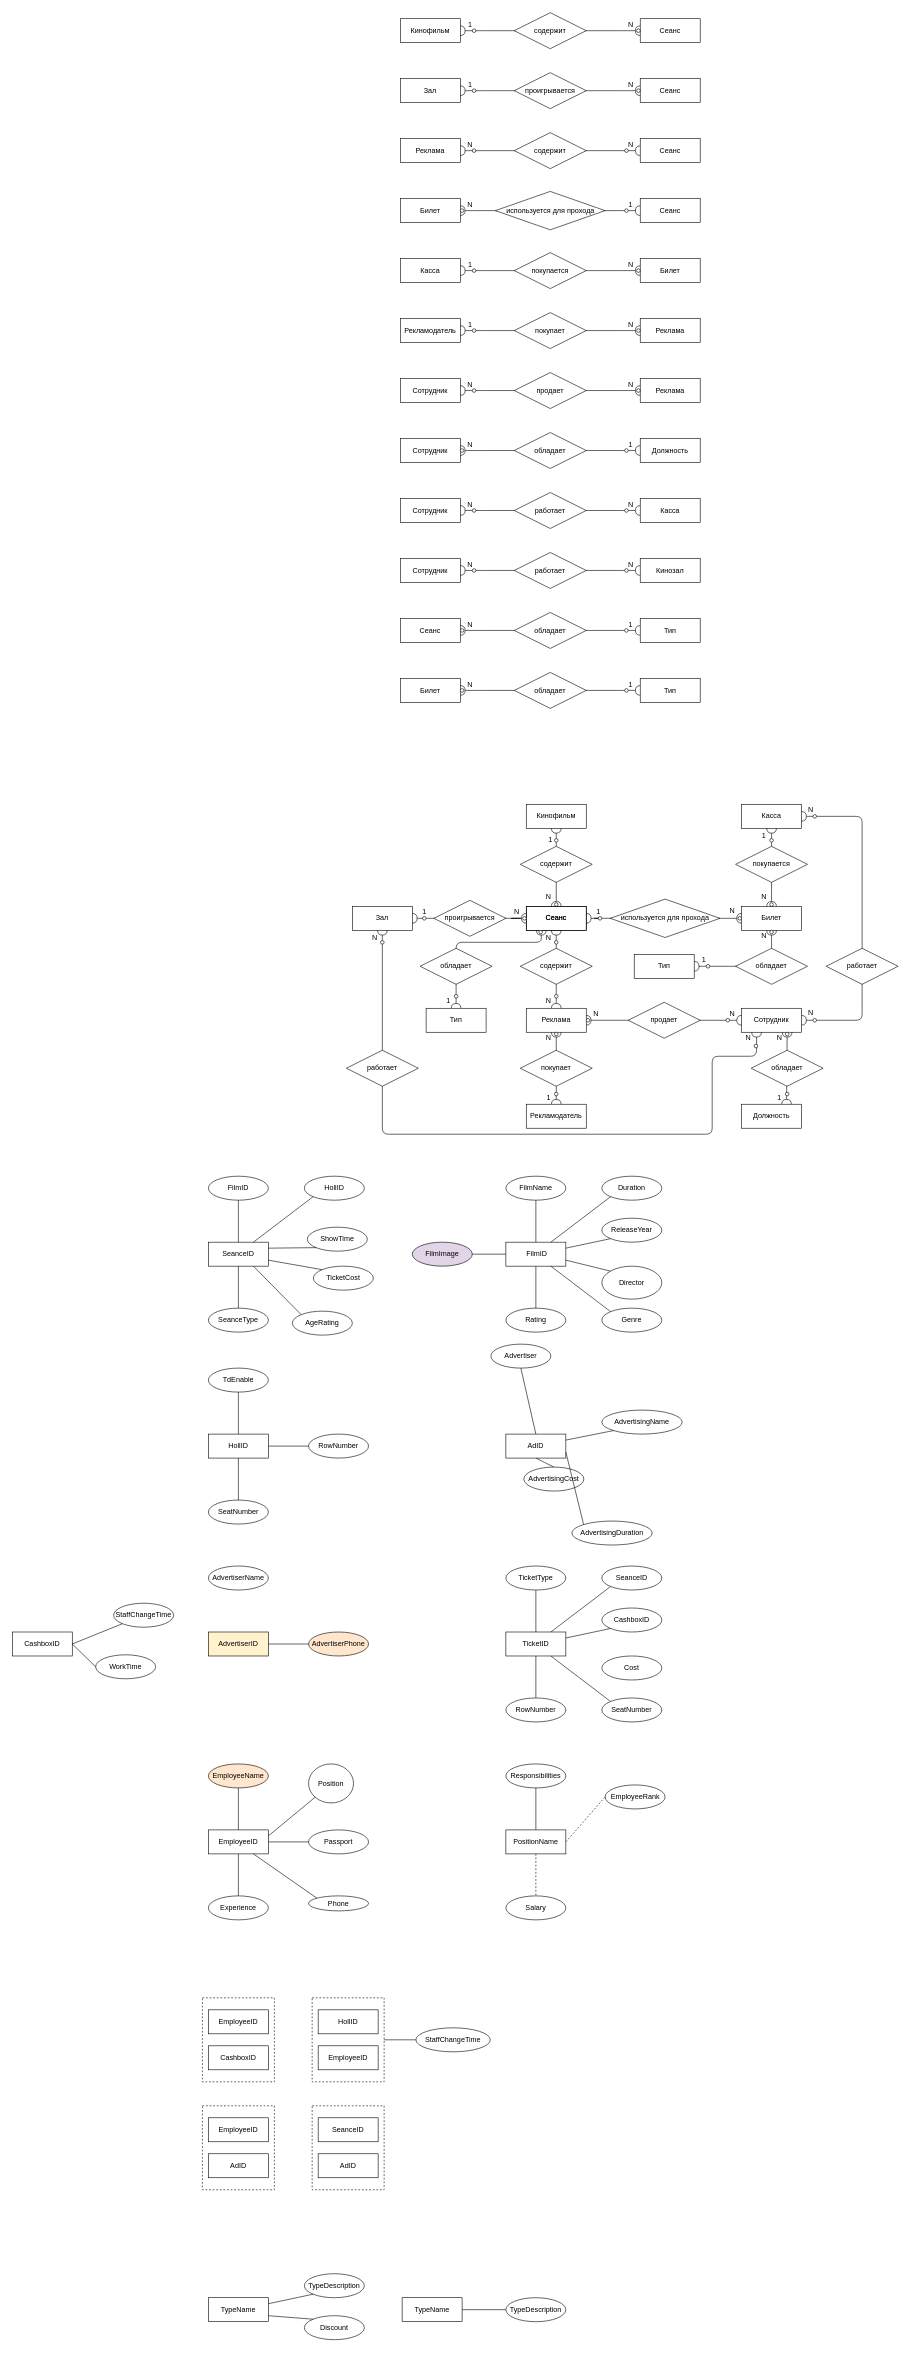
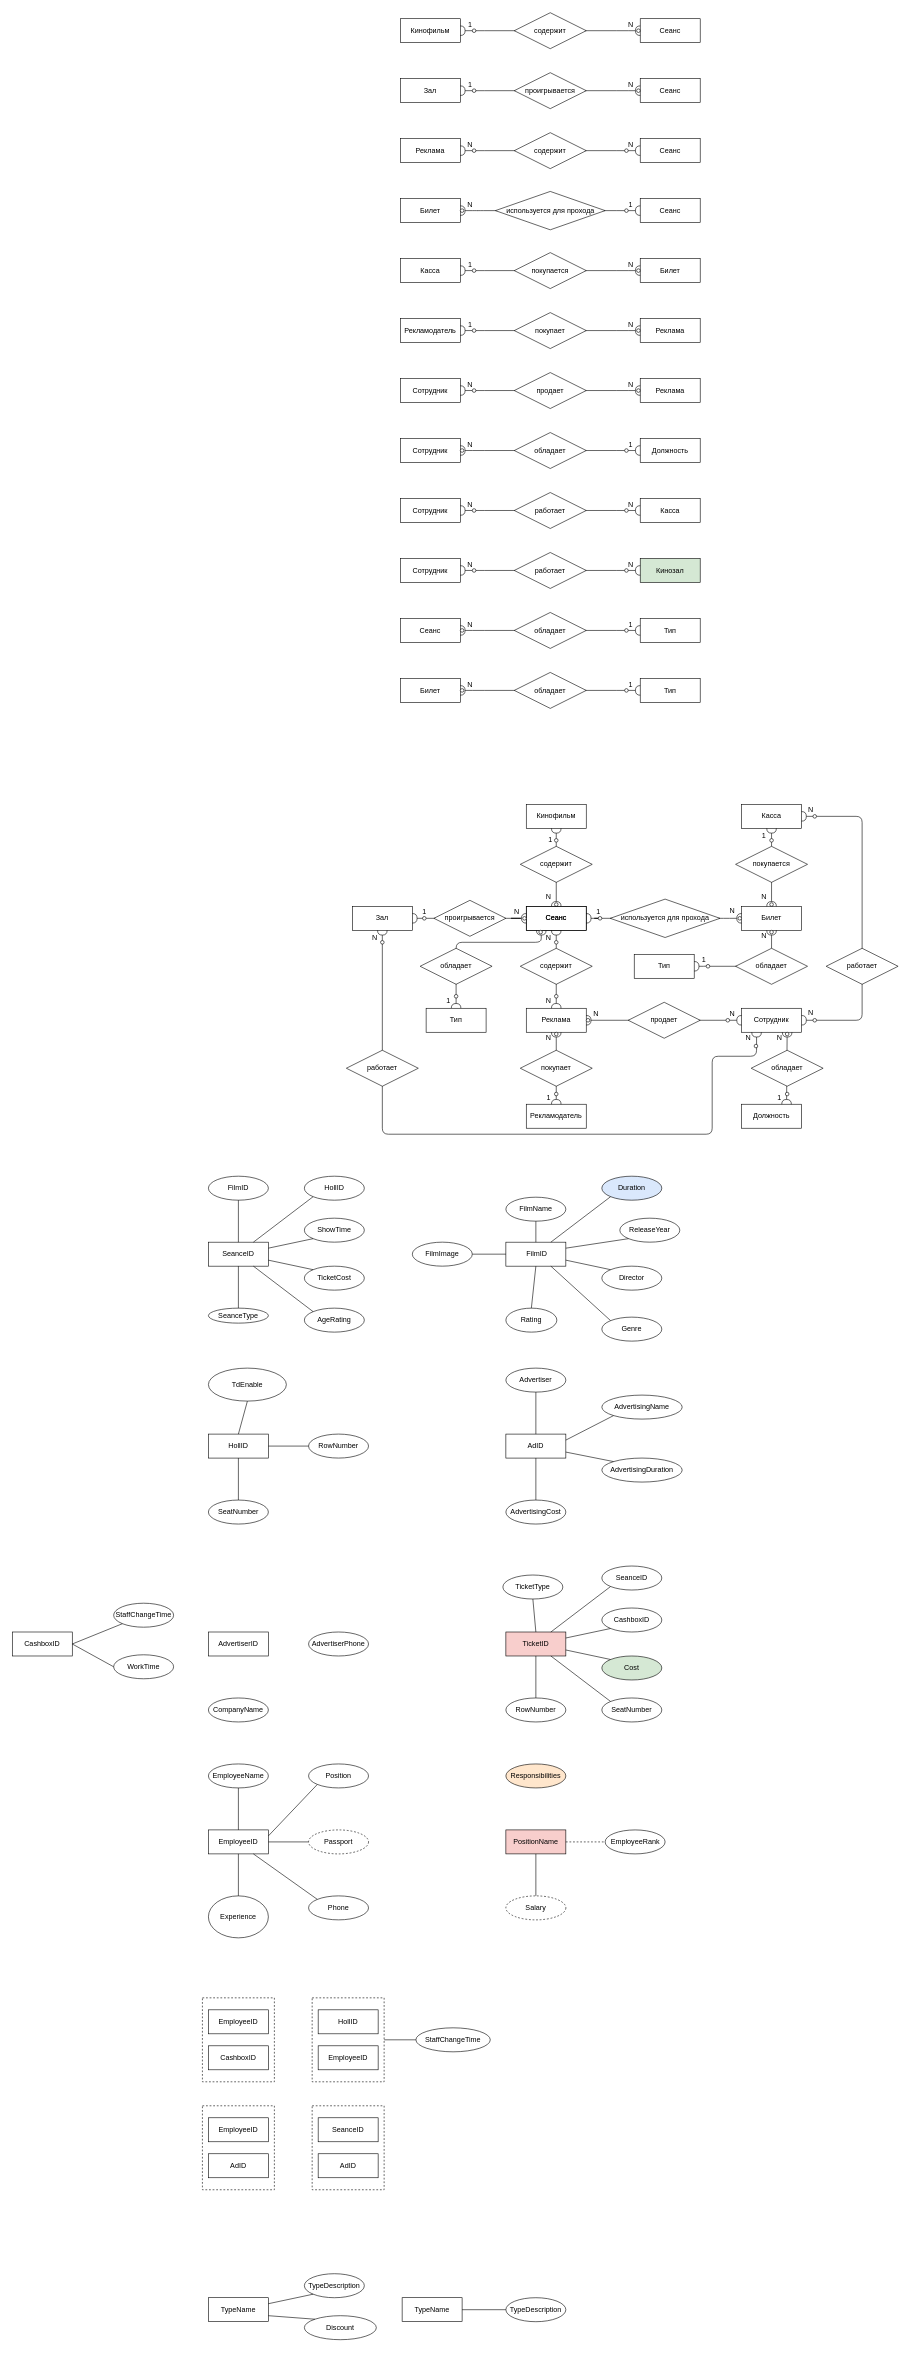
- <mxCell id="73" value="Кинозал" style="whiteSpace=wrap;html=1;align=center;" parent="1" vertex="1"><mxGeometry x="1067" y="930" width="100" height="40" as="geometry" /></mxCell>
+ <mxCell id="73" value="Кинозал" style="whiteSpace=wrap;html=1;align=center;fillColor=#d5e8d4;" parent="1" vertex="1"><mxGeometry x="1067" y="930" width="100" height="40" as="geometry" /></mxCell>
- <mxCell id="205" value="FilmName" style="ellipse;whiteSpace=wrap;html=1;align=center;" parent="1" vertex="1"><mxGeometry x="843" y="1960" width="100" height="40" as="geometry" /></mxCell>
+ <mxCell id="205" value="FilmName" style="ellipse;whiteSpace=wrap;html=1;align=center;" parent="1" vertex="1"><mxGeometry x="843" y="1995" width="100" height="40" as="geometry" /></mxCell>
- <mxCell id="206" value="Duration" style="ellipse;whiteSpace=wrap;html=1;align=center;" parent="1" vertex="1"><mxGeometry x="1003" y="1960" width="100" height="40" as="geometry" /></mxCell>
+ <mxCell id="206" value="Duration" style="ellipse;whiteSpace=wrap;html=1;align=center;fillColor=#dae8fc;" parent="1" vertex="1"><mxGeometry x="1003" y="1960" width="100" height="40" as="geometry" /></mxCell>
- <mxCell id="207" value="ReleaseYear" style="ellipse;whiteSpace=wrap;html=1;align=center;" parent="1" vertex="1"><mxGeometry x="1003" y="2030" width="100" height="40" as="geometry" /></mxCell>
+ <mxCell id="207" value="ReleaseYear" style="ellipse;whiteSpace=wrap;html=1;align=center;" parent="1" vertex="1"><mxGeometry x="1033" y="2030" width="100" height="40" as="geometry" /></mxCell>
- <mxCell id="194" value="ShowTime" style="ellipse;whiteSpace=wrap;html=1;align=center;" parent="1" vertex="1"><mxGeometry x="512" y="2045" width="100" height="40" as="geometry" /></mxCell>
+ <mxCell id="194" value="ShowTime" style="ellipse;whiteSpace=wrap;html=1;align=center;" parent="1" vertex="1"><mxGeometry x="507" y="2030" width="100" height="40" as="geometry" /></mxCell>
- <mxCell id="217" value="FilmImage" style="ellipse;whiteSpace=wrap;html=1;align=center;fillColor=#e1d5e7;" parent="1" vertex="1"><mxGeometry x="687" y="2070" width="100" height="40" as="geometry" /></mxCell>
+ <mxCell id="217" value="FilmImage" style="ellipse;whiteSpace=wrap;html=1;align=center;" parent="1" vertex="1"><mxGeometry x="687" y="2070" width="100" height="40" as="geometry" /></mxCell>
- <mxCell id="197" value="TicketCost" style="ellipse;whiteSpace=wrap;html=1;align=center;" parent="1" vertex="1"><mxGeometry x="522" y="2110" width="100" height="40" as="geometry" /></mxCell>
+ <mxCell id="197" value="TicketCost" style="ellipse;whiteSpace=wrap;html=1;align=center;" parent="1" vertex="1"><mxGeometry x="507" y="2110" width="100" height="40" as="geometry" /></mxCell>
- <mxCell id="210" value="Director" style="ellipse;whiteSpace=wrap;html=1;align=center;" parent="1" vertex="1"><mxGeometry x="1003" y="2110" width="100" height="55" as="geometry" /></mxCell>
+ <mxCell id="210" value="Director" style="ellipse;whiteSpace=wrap;html=1;align=center;" parent="1" vertex="1"><mxGeometry x="1003" y="2110" width="100" height="40" as="geometry" /></mxCell>
- <mxCell id="196" value="SeanceType" style="ellipse;whiteSpace=wrap;html=1;align=center;" parent="1" vertex="1"><mxGeometry x="347" y="2180" width="100" height="40" as="geometry" /></mxCell>
+ <mxCell id="196" value="SeanceType" style="ellipse;whiteSpace=wrap;html=1;align=center;" parent="1" vertex="1"><mxGeometry x="347" y="2180" width="100" height="25" as="geometry" /></mxCell>
- <mxCell id="209" value="Rating" style="ellipse;whiteSpace=wrap;html=1;align=center;" parent="1" vertex="1"><mxGeometry x="843" y="2180" width="100" height="40" as="geometry" /></mxCell>
+ <mxCell id="209" value="Rating" style="ellipse;whiteSpace=wrap;html=1;align=center;" parent="1" vertex="1"><mxGeometry x="843" y="2180" width="85" height="40" as="geometry" /></mxCell>
- <mxCell id="208" value="Genre" style="ellipse;whiteSpace=wrap;html=1;align=center;" parent="1" vertex="1"><mxGeometry x="1003" y="2180" width="100" height="40" as="geometry" /></mxCell>
+ <mxCell id="208" value="Genre" style="ellipse;whiteSpace=wrap;html=1;align=center;" parent="1" vertex="1"><mxGeometry x="1003" y="2195" width="100" height="40" as="geometry" /></mxCell>
- <mxCell id="195" value="AgeRating" style="ellipse;whiteSpace=wrap;html=1;align=center;" parent="1" vertex="1"><mxGeometry x="487" y="2185" width="100" height="40" as="geometry" /></mxCell>
+ <mxCell id="195" value="AgeRating" style="ellipse;whiteSpace=wrap;html=1;align=center;" parent="1" vertex="1"><mxGeometry x="507" y="2180" width="100" height="40" as="geometry" /></mxCell>
- <mxCell id="227" value="Advertiser" style="ellipse;whiteSpace=wrap;html=1;align=center;" parent="1" vertex="1"><mxGeometry x="818" y="2240" width="100" height="40" as="geometry" /></mxCell>
+ <mxCell id="227" value="Advertiser" style="ellipse;whiteSpace=wrap;html=1;align=center;" parent="1" vertex="1"><mxGeometry x="843" y="2280" width="100" height="40" as="geometry" /></mxCell>
- <mxCell id="220" value="TdEnable" style="ellipse;whiteSpace=wrap;html=1;align=center;" parent="1" vertex="1"><mxGeometry x="347" y="2280" width="100" height="40" as="geometry" /></mxCell>
+ <mxCell id="220" value="TdEnable" style="ellipse;whiteSpace=wrap;html=1;align=center;" parent="1" vertex="1"><mxGeometry x="347" y="2280" width="130" height="55" as="geometry" /></mxCell>
- <mxCell id="228" value="AdvertisingName" style="ellipse;whiteSpace=wrap;html=1;align=center;" parent="1" vertex="1"><mxGeometry x="1003" y="2350" width="134" height="40" as="geometry" /></mxCell>
+ <mxCell id="228" value="AdvertisingName" style="ellipse;whiteSpace=wrap;html=1;align=center;" parent="1" vertex="1"><mxGeometry x="1003" y="2325" width="134" height="40" as="geometry" /></mxCell>
- <mxCell id="229" value="AdvertisingCost" style="ellipse;whiteSpace=wrap;html=1;align=center;" parent="1" vertex="1"><mxGeometry x="873" y="2445" width="100" height="40" as="geometry" /></mxCell>
+ <mxCell id="229" value="AdvertisingCost" style="ellipse;whiteSpace=wrap;html=1;align=center;" parent="1" vertex="1"><mxGeometry x="843" y="2500" width="100" height="40" as="geometry" /></mxCell>
- <mxCell id="230" value="AdvertisingDuration" style="ellipse;whiteSpace=wrap;html=1;align=center;" parent="1" vertex="1"><mxGeometry x="953" y="2535" width="134" height="40" as="geometry" /></mxCell>
+ <mxCell id="230" value="AdvertisingDuration" style="ellipse;whiteSpace=wrap;html=1;align=center;" parent="1" vertex="1"><mxGeometry x="1003" y="2430" width="134" height="40" as="geometry" /></mxCell>
- <mxCell id="236" value="AdvertiserName" style="ellipse;whiteSpace=wrap;html=1;align=center;" parent="1" vertex="1"><mxGeometry x="347" y="2610" width="100" height="40" as="geometry" /></mxCell>
- <mxCell id="241" value="TicketType" style="ellipse;whiteSpace=wrap;html=1;align=center;" parent="1" vertex="1"><mxGeometry x="843" y="2610" width="100" height="40" as="geometry" /></mxCell>
+ <mxCell id="241" value="TicketType" style="ellipse;whiteSpace=wrap;html=1;align=center;" parent="1" vertex="1"><mxGeometry x="838" y="2625" width="100" height="40" as="geometry" /></mxCell>
- <mxCell id="235" value="AdvertiserID" style="whiteSpace=wrap;html=1;align=center;fillColor=#fff2cc;" parent="1" vertex="1"><mxGeometry x="347" y="2720" width="100" height="40" as="geometry" /></mxCell>
+ <mxCell id="235" value="AdvertiserID" style="whiteSpace=wrap;html=1;align=center;" parent="1" vertex="1"><mxGeometry x="347" y="2720" width="100" height="40" as="geometry" /></mxCell>
- <mxCell id="239" value="" style="endArrow=none;html=1;rounded=0;exitX=1;exitY=0.5;exitDx=0;exitDy=0;entryX=0;entryY=0.5;entryDx=0;entryDy=0;" parent="1" source="235" target="237" edge="1"><mxGeometry relative="1" as="geometry"><mxPoint x="417" y="2740" as="sourcePoint" /><mxPoint x="417" y="2670" as="targetPoint" /></mxGeometry></mxCell>
- <mxCell id="237" value="AdvertiserPhone" style="ellipse;whiteSpace=wrap;html=1;align=center;fillColor=#ffe6cc;" parent="1" vertex="1"><mxGeometry x="514" y="2720" width="100" height="40" as="geometry" /></mxCell>
+ <mxCell id="237" value="AdvertiserPhone" style="ellipse;whiteSpace=wrap;html=1;align=center;" parent="1" vertex="1"><mxGeometry x="514" y="2720" width="100" height="40" as="geometry" /></mxCell>
- <mxCell id="240" value="TicketID" style="whiteSpace=wrap;html=1;align=center;" parent="1" vertex="1"><mxGeometry x="843" y="2720" width="100" height="40" as="geometry" /></mxCell>
+ <mxCell id="240" value="TicketID" style="whiteSpace=wrap;html=1;align=center;fillColor=#f8cecc;" parent="1" vertex="1"><mxGeometry x="843" y="2720" width="100" height="40" as="geometry" /></mxCell>
+ <mxCell id="250" value="" style="endArrow=none;html=1;rounded=0;exitX=1;exitY=0.75;exitDx=0;exitDy=0;entryX=0;entryY=0;entryDx=0;entryDy=0;" parent="1" source="240" target="246" edge="1"><mxGeometry relative="1" as="geometry"><mxPoint x="923" y="2750" as="sourcePoint" /><mxPoint x="923" y="2680" as="targetPoint" /></mxGeometry></mxCell>
- <mxCell id="294" value="WorkTime" style="ellipse;whiteSpace=wrap;html=1;align=center;" vertex="1" parent="1"><mxGeometry x="159" y="2758" width="100" height="40" as="geometry" /></mxCell>
+ <mxCell id="294" value="WorkTime" style="ellipse;whiteSpace=wrap;html=1;align=center;" vertex="1" parent="1"><mxGeometry x="189" y="2758" width="100" height="40" as="geometry" /></mxCell>
- <mxCell id="246" value="Cost" style="ellipse;whiteSpace=wrap;html=1;align=center;" parent="1" vertex="1"><mxGeometry x="1003" y="2760" width="100" height="40" as="geometry" /></mxCell>
+ <mxCell id="246" value="Cost" style="ellipse;whiteSpace=wrap;html=1;align=center;fillColor=#d5e8d4;" parent="1" vertex="1"><mxGeometry x="1003" y="2760" width="100" height="40" as="geometry" /></mxCell>
+ <mxCell id="238" value="CompanyName" style="ellipse;whiteSpace=wrap;html=1;align=center;" parent="1" vertex="1"><mxGeometry x="347" y="2830" width="100" height="40" as="geometry" /></mxCell>
- <mxCell id="254" value="EmployeeName" style="ellipse;whiteSpace=wrap;html=1;align=center;fillColor=#ffe6cc;" parent="1" vertex="1"><mxGeometry x="347" y="2940" width="100" height="40" as="geometry" /></mxCell>
+ <mxCell id="254" value="EmployeeName" style="ellipse;whiteSpace=wrap;html=1;align=center;" parent="1" vertex="1"><mxGeometry x="347" y="2940" width="100" height="40" as="geometry" /></mxCell>
- <mxCell id="265" value="Responsibilities" style="ellipse;whiteSpace=wrap;html=1;align=center;" parent="1" vertex="1"><mxGeometry x="843" y="2940" width="100" height="40" as="geometry" /></mxCell>
+ <mxCell id="265" value="Responsibilities" style="ellipse;whiteSpace=wrap;html=1;align=center;fillColor=#ffe6cc;" parent="1" vertex="1"><mxGeometry x="843" y="2940" width="100" height="40" as="geometry" /></mxCell>
- <mxCell id="255" value="Position" style="ellipse;whiteSpace=wrap;html=1;align=center;" parent="1" vertex="1"><mxGeometry x="514" y="2940" width="75" height="65" as="geometry" /></mxCell>
+ <mxCell id="255" value="Position" style="ellipse;whiteSpace=wrap;html=1;align=center;" parent="1" vertex="1"><mxGeometry x="514" y="2940" width="100" height="40" as="geometry" /></mxCell>
- <mxCell id="266" value="EmployeeRank" style="ellipse;whiteSpace=wrap;html=1;align=center;" parent="1" vertex="1"><mxGeometry x="1008.5" y="2975" width="100" height="40" as="geometry" /></mxCell>
+ <mxCell id="266" value="EmployeeRank" style="ellipse;whiteSpace=wrap;html=1;align=center;" parent="1" vertex="1"><mxGeometry x="1008.5" y="3050" width="100" height="40" as="geometry" /></mxCell>
- <mxCell id="268" value="" style="endArrow=none;html=1;rounded=0;exitX=0.5;exitY=0;exitDx=0;exitDy=0;entryX=0.5;entryY=1;entryDx=0;entryDy=0;" parent="1" source="264" target="265" edge="1"><mxGeometry relative="1" as="geometry"><mxPoint x="1043" y="3070" as="sourcePoint" /><mxPoint x="1203" y="3070" as="targetPoint" /></mxGeometry></mxCell>
- <mxCell id="258" value="Passport" style="ellipse;whiteSpace=wrap;html=1;align=center;" parent="1" vertex="1"><mxGeometry x="514" y="3050" width="100" height="40" as="geometry" /></mxCell>
+ <mxCell id="258" value="Passport" style="ellipse;whiteSpace=wrap;html=1;align=center;dashed=1;" parent="1" vertex="1"><mxGeometry x="514" y="3050" width="100" height="40" as="geometry" /></mxCell>
- <mxCell id="264" value="PositionName" style="whiteSpace=wrap;html=1;align=center;" parent="1" vertex="1"><mxGeometry x="843" y="3050" width="100" height="40" as="geometry" /></mxCell>
+ <mxCell id="264" value="PositionName" style="whiteSpace=wrap;html=1;align=center;fillColor=#f8cecc;" parent="1" vertex="1"><mxGeometry x="843" y="3050" width="100" height="40" as="geometry" /></mxCell>
- <mxCell id="270" value="" style="endArrow=none;html=1;rounded=0;exitX=0.5;exitY=1;exitDx=0;exitDy=0;entryX=0.5;entryY=0;entryDx=0;entryDy=0;dashed=1;" parent="1" source="264" target="267" edge="1"><mxGeometry relative="1" as="geometry"><mxPoint x="943" y="3100" as="sourcePoint" /><mxPoint x="943" y="3030" as="targetPoint" /></mxGeometry></mxCell>
+ <mxCell id="270" value="" style="endArrow=none;html=1;rounded=0;exitX=0.5;exitY=1;exitDx=0;exitDy=0;entryX=0.5;entryY=0;entryDx=0;entryDy=0;" parent="1" source="264" target="267" edge="1"><mxGeometry relative="1" as="geometry"><mxPoint x="943" y="3100" as="sourcePoint" /><mxPoint x="943" y="3030" as="targetPoint" /></mxGeometry></mxCell>
- <mxCell id="256" value="Phone" style="ellipse;whiteSpace=wrap;html=1;align=center;" parent="1" vertex="1"><mxGeometry x="514" y="3160" width="100" height="25" as="geometry" /></mxCell>
+ <mxCell id="256" value="Phone" style="ellipse;whiteSpace=wrap;html=1;align=center;" parent="1" vertex="1"><mxGeometry x="514" y="3160" width="100" height="40" as="geometry" /></mxCell>
- <mxCell id="257" value="Experience" style="ellipse;whiteSpace=wrap;html=1;align=center;" parent="1" vertex="1"><mxGeometry x="347" y="3160" width="100" height="40" as="geometry" /></mxCell>
+ <mxCell id="257" value="Experience" style="ellipse;whiteSpace=wrap;html=1;align=center;" parent="1" vertex="1"><mxGeometry x="347" y="3160" width="100" height="70" as="geometry" /></mxCell>
- <mxCell id="267" value="Salary" style="ellipse;whiteSpace=wrap;html=1;align=center;" parent="1" vertex="1"><mxGeometry x="843" y="3160" width="100" height="40" as="geometry" /></mxCell>
+ <mxCell id="267" value="Salary" style="ellipse;whiteSpace=wrap;html=1;align=center;dashed=1;" parent="1" vertex="1"><mxGeometry x="843" y="3160" width="100" height="40" as="geometry" /></mxCell>
- <mxCell id="286" value="Discount" style="ellipse;whiteSpace=wrap;html=1;align=center;" parent="1" vertex="1"><mxGeometry x="507" y="3860" width="100" height="40" as="geometry" /></mxCell>
+ <mxCell id="286" value="Discount" style="ellipse;whiteSpace=wrap;html=1;align=center;" parent="1" vertex="1"><mxGeometry x="507" y="3860" width="120" height="40" as="geometry" /></mxCell>
